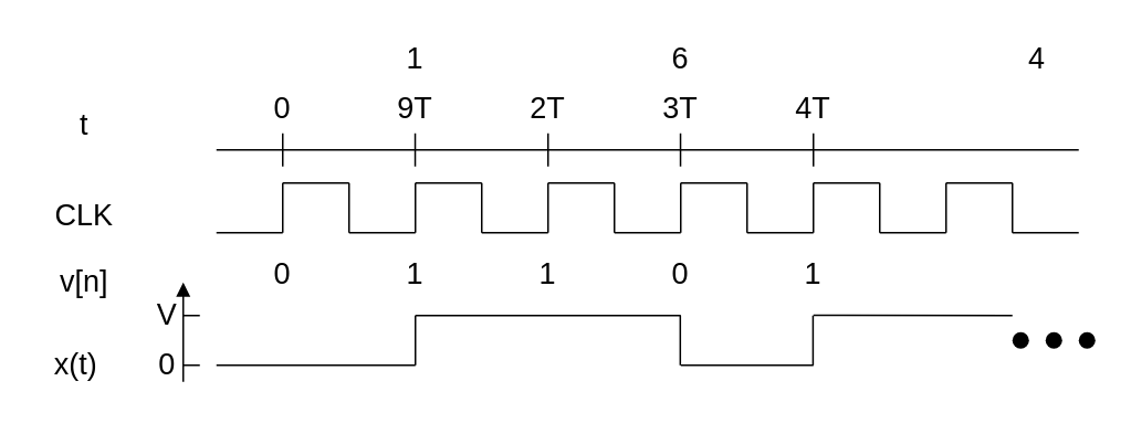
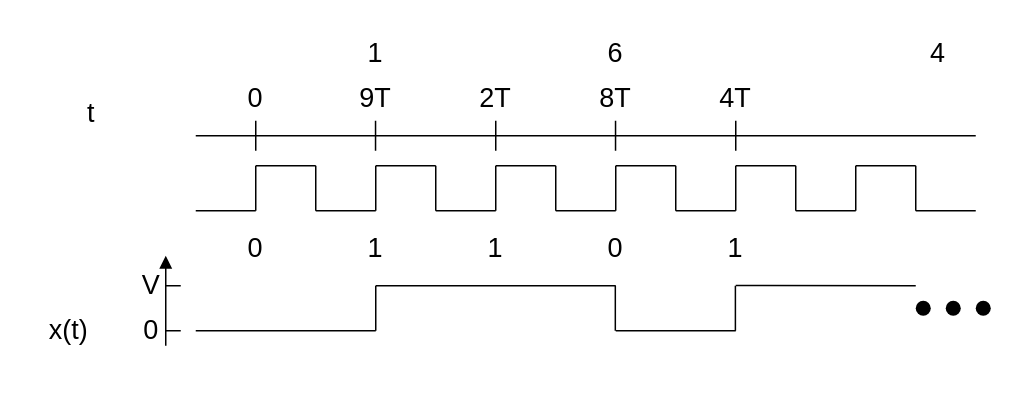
- <mxCell id="53" value="3T" style="text;html=1;strokeColor=none;fillColor=none;align=center;verticalAlign=middle;whiteSpace=wrap;rounded=0;fontSize=18;" vertex="1" parent="1"><mxGeometry x="380" y="50" width="60" height="30" as="geometry" /></mxCell>
+ <mxCell id="53" value="8T" style="text;html=1;strokeColor=none;fillColor=none;align=center;verticalAlign=middle;whiteSpace=wrap;rounded=0;fontSize=18;" vertex="1" parent="1"><mxGeometry x="380" y="50" width="60" height="30" as="geometry" /></mxCell>
- <mxCell id="61" value="t" style="text;html=1;align=center;verticalAlign=middle;resizable=0;points=[];autosize=1;strokeColor=none;fillColor=none;fontSize=18;" vertex="1" parent="1"><mxGeometry x="35" y="55" width="30" height="40" as="geometry" /></mxCell>
+ <mxCell id="61" value="t" style="text;html=1;align=center;verticalAlign=middle;resizable=0;points=[];autosize=1;strokeColor=none;fillColor=none;fontSize=18;" vertex="1" parent="1"><mxGeometry x="45" y="55" width="30" height="40" as="geometry" /></mxCell>
- <mxCell id="62" value="CLK" style="text;html=1;align=center;verticalAlign=middle;resizable=0;points=[];autosize=1;strokeColor=none;fillColor=none;fontSize=18;" vertex="1" parent="1"><mxGeometry x="20" y="110" width="60" height="40" as="geometry" /></mxCell>
- <mxCell id="63" value="v[n]" style="text;html=1;align=center;verticalAlign=middle;resizable=0;points=[];autosize=1;strokeColor=none;fillColor=none;fontSize=18;" vertex="1" parent="1"><mxGeometry x="25" y="150" width="50" height="40" as="geometry" /></mxCell>
